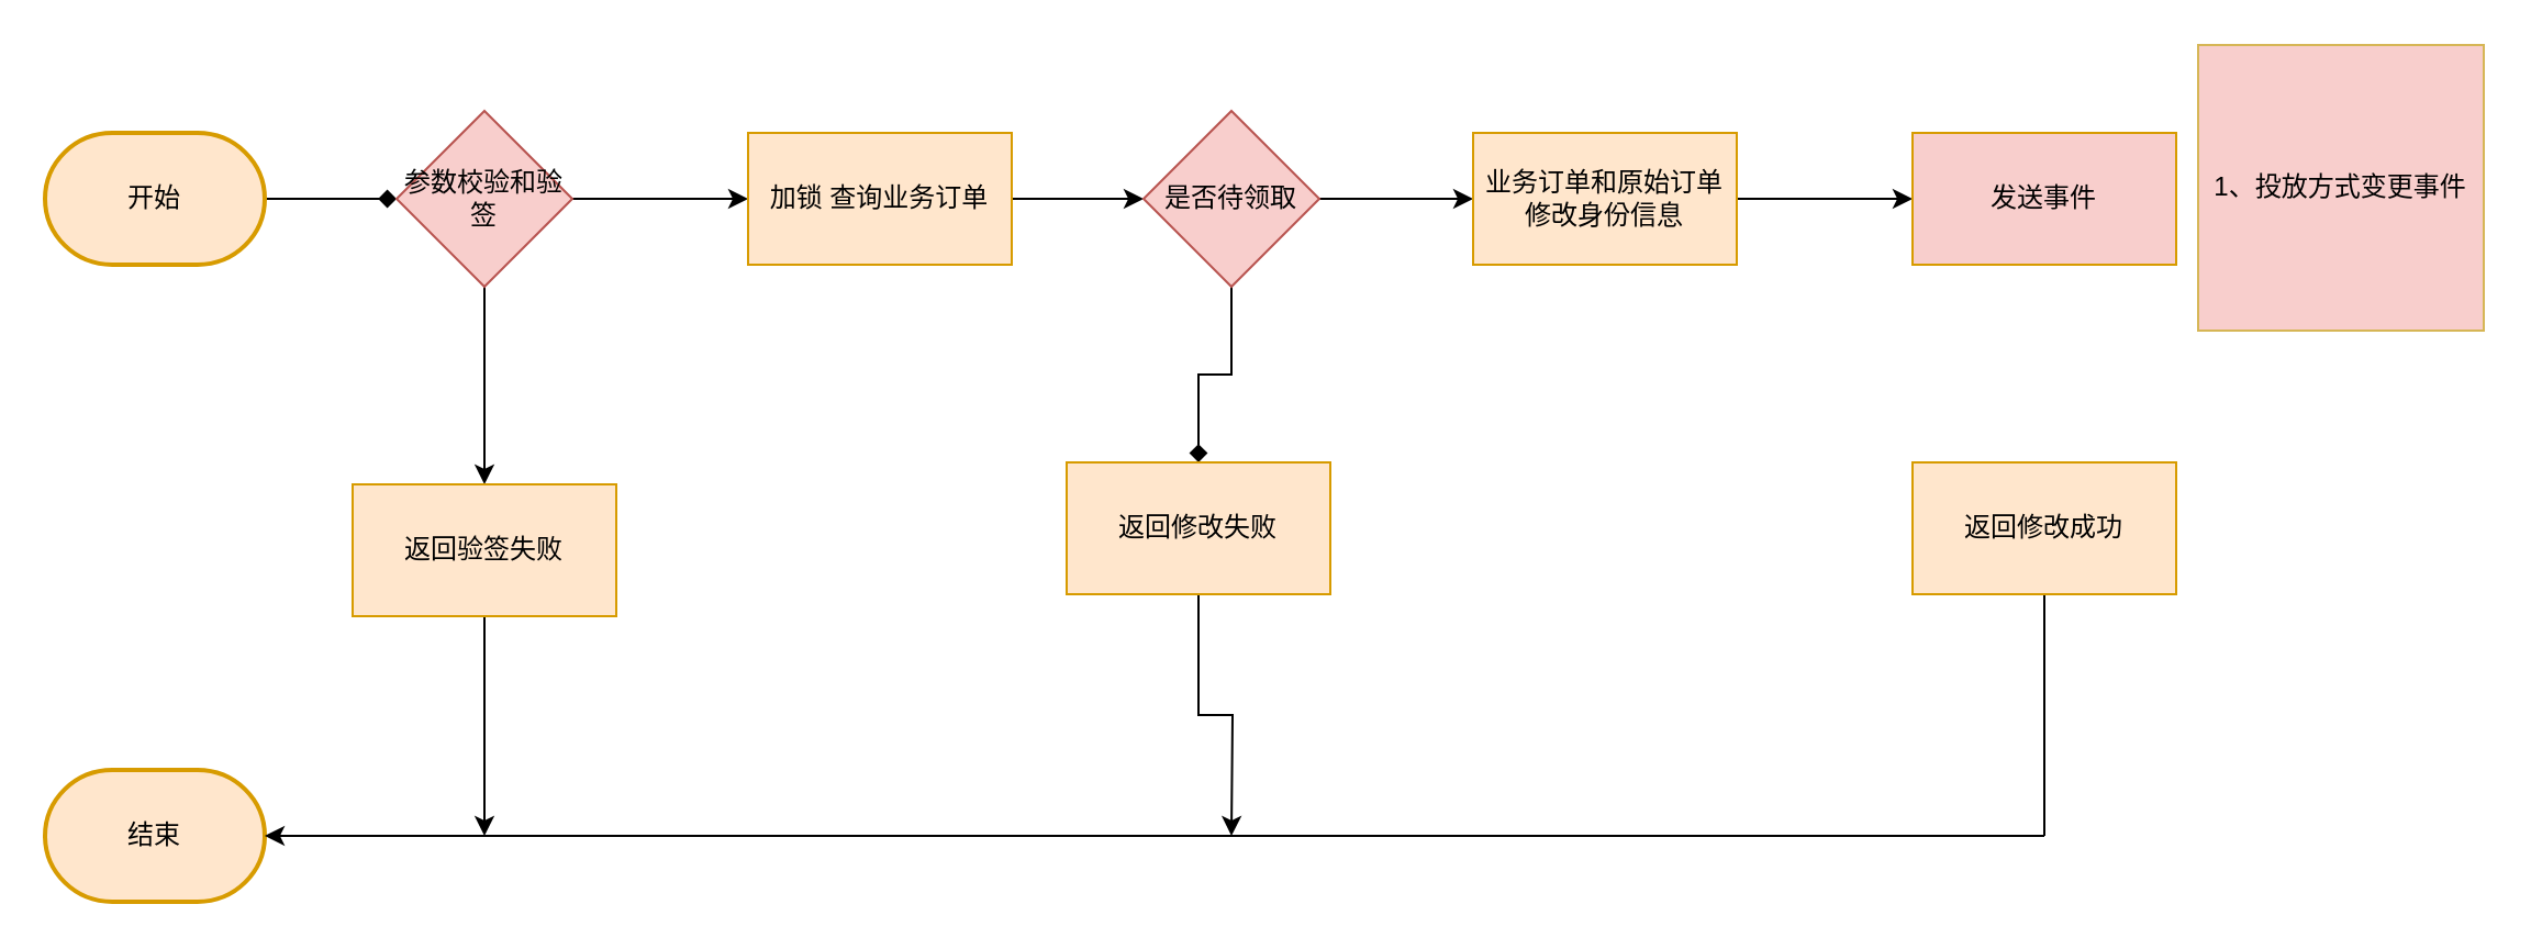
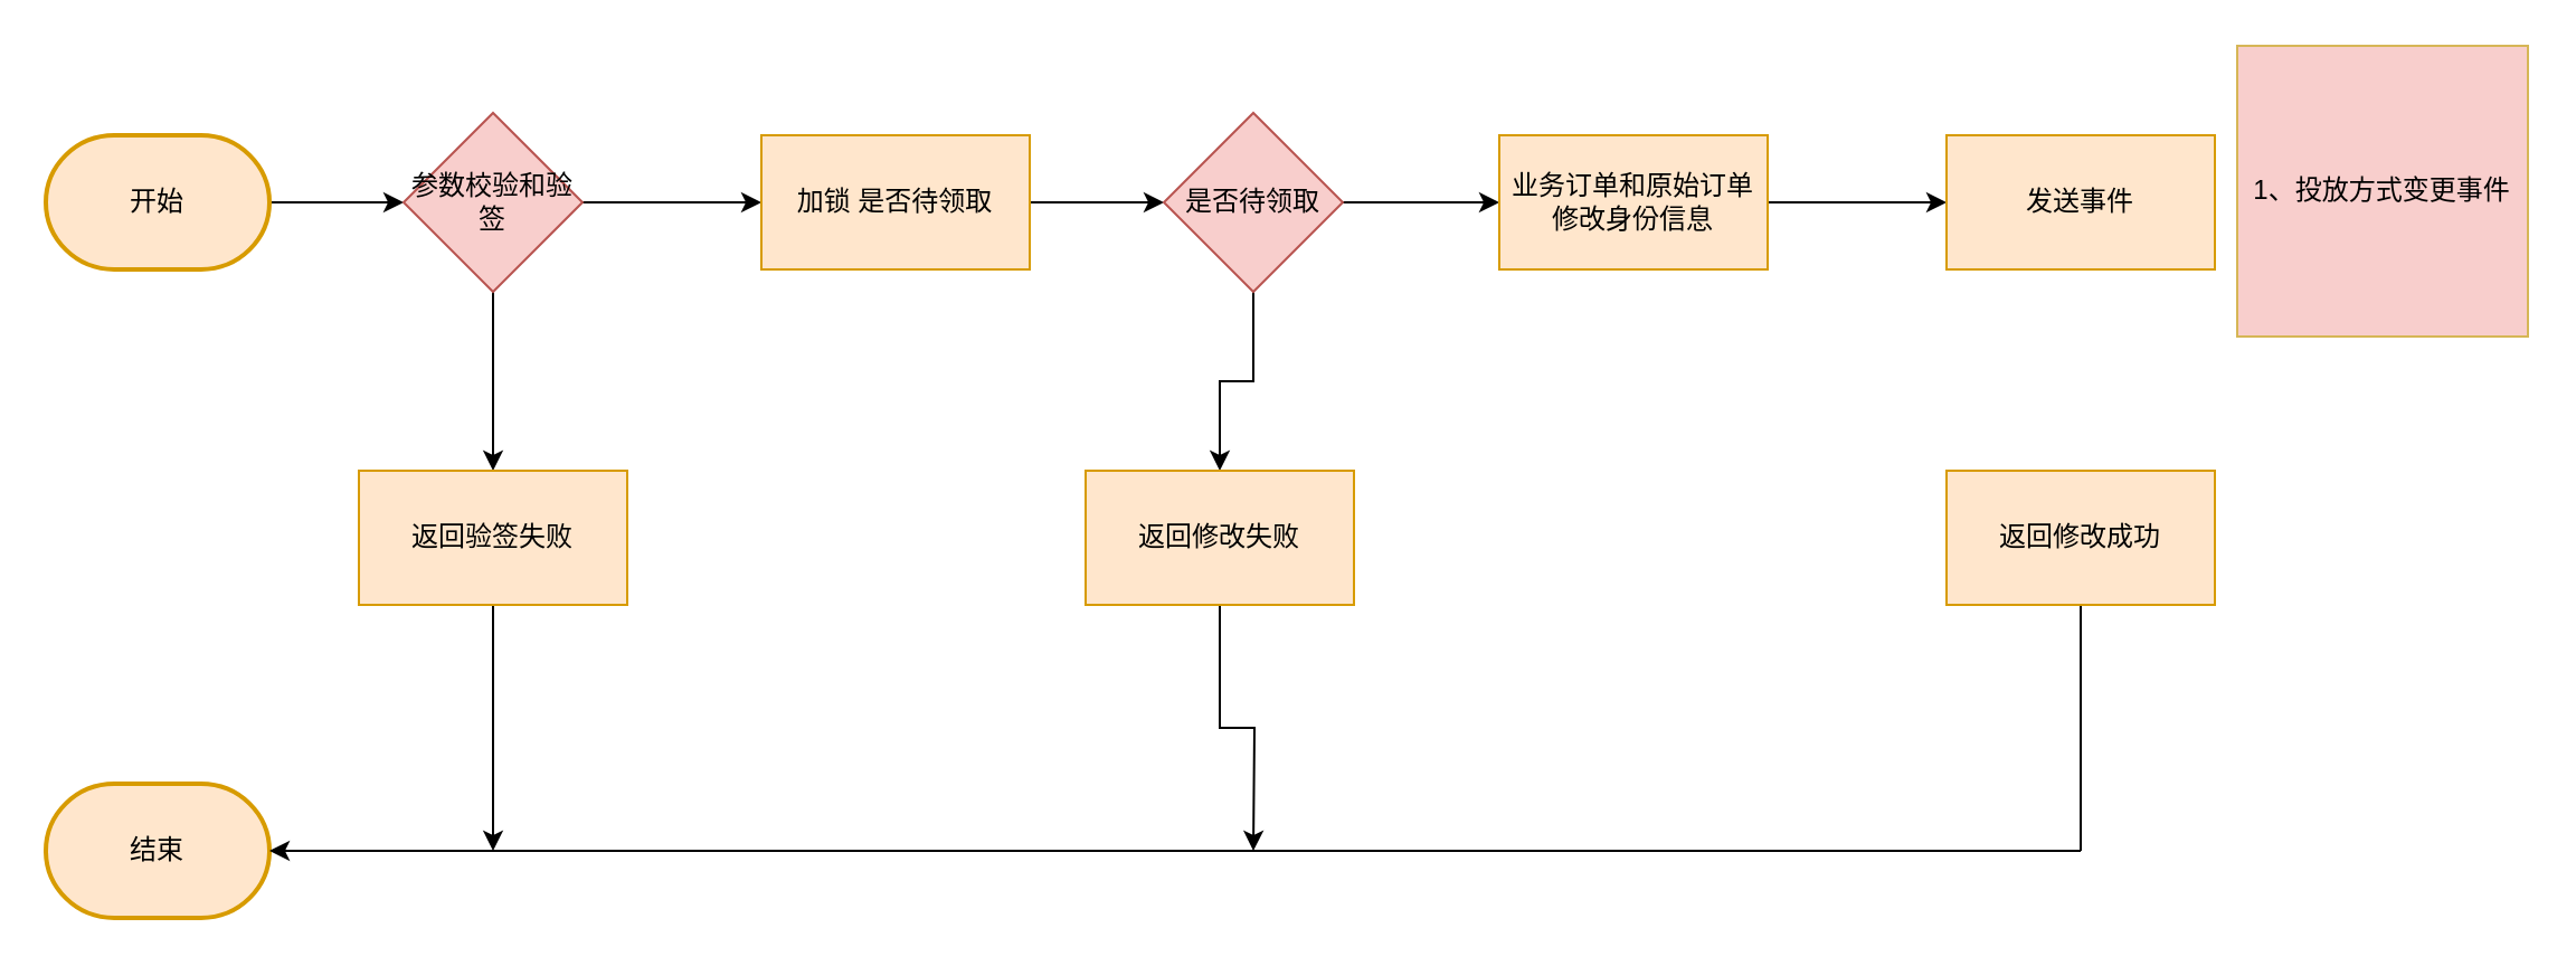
- <mxCell id="2" value="" style="edgeStyle=orthogonalEdgeStyle;rounded=0;orthogonalLoop=1;jettySize=auto;html=1;endArrow=diamond;" edge="1" parent="1" source="3" target="6"><mxGeometry relative="1" as="geometry" /></mxCell>
+ <mxCell id="2" value="" style="edgeStyle=orthogonalEdgeStyle;rounded=0;orthogonalLoop=1;jettySize=auto;html=1;" edge="1" parent="1" source="3" target="6"><mxGeometry relative="1" as="geometry" /></mxCell>
- <mxCell id="8" value="加锁 查询业务订单" style="rounded=0;whiteSpace=wrap;html=1;fillColor=#ffe6cc;strokeColor=#d79b00;" vertex="1" parent="1"><mxGeometry x="340" y="60" width="120" height="60" as="geometry" /></mxCell>
+ <mxCell id="8" value="加锁 是否待领取" style="rounded=0;whiteSpace=wrap;html=1;fillColor=#ffe6cc;strokeColor=#d79b00;" vertex="1" parent="1"><mxGeometry x="340" y="60" width="120" height="60" as="geometry" /></mxCell>
- <mxCell id="14" value="发送事件" style="rounded=0;whiteSpace=wrap;html=1;fillColor=#f8cecc;strokeColor=#d79b00;" vertex="1" parent="1"><mxGeometry x="870" y="60" width="120" height="60" as="geometry" /></mxCell>
+ <mxCell id="14" value="发送事件" style="rounded=0;whiteSpace=wrap;html=1;fillColor=#ffe6cc;strokeColor=#d79b00;" vertex="1" parent="1"><mxGeometry x="870" y="60" width="120" height="60" as="geometry" /></mxCell>
- <mxCell id="10" value="" style="edgeStyle=orthogonalEdgeStyle;rounded=0;orthogonalLoop=1;jettySize=auto;html=1;endArrow=diamond;" edge="1" parent="1" source="11" target="20"><mxGeometry relative="1" as="geometry" /></mxCell>
+ <mxCell id="10" value="" style="edgeStyle=orthogonalEdgeStyle;rounded=0;orthogonalLoop=1;jettySize=auto;html=1;" edge="1" parent="1" source="11" target="20"><mxGeometry relative="1" as="geometry" /></mxCell>
- <mxCell id="18" value="返回验签失败" style="rounded=0;whiteSpace=wrap;html=1;fillColor=#ffe6cc;strokeColor=#d79b00;" vertex="1" parent="1"><mxGeometry x="160" y="220" width="120" height="60" as="geometry" /></mxCell>
+ <mxCell id="18" value="返回验签失败" style="rounded=0;whiteSpace=wrap;html=1;fillColor=#ffe6cc;strokeColor=#d79b00;" vertex="1" parent="1"><mxGeometry x="160" y="210" width="120" height="60" as="geometry" /></mxCell>
